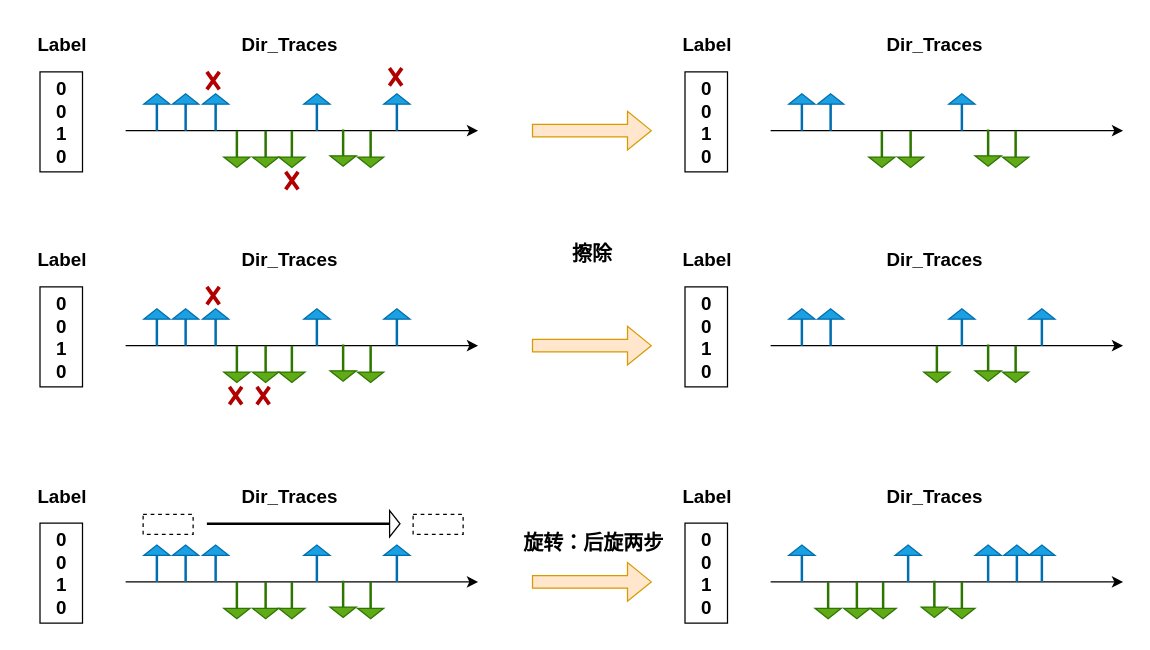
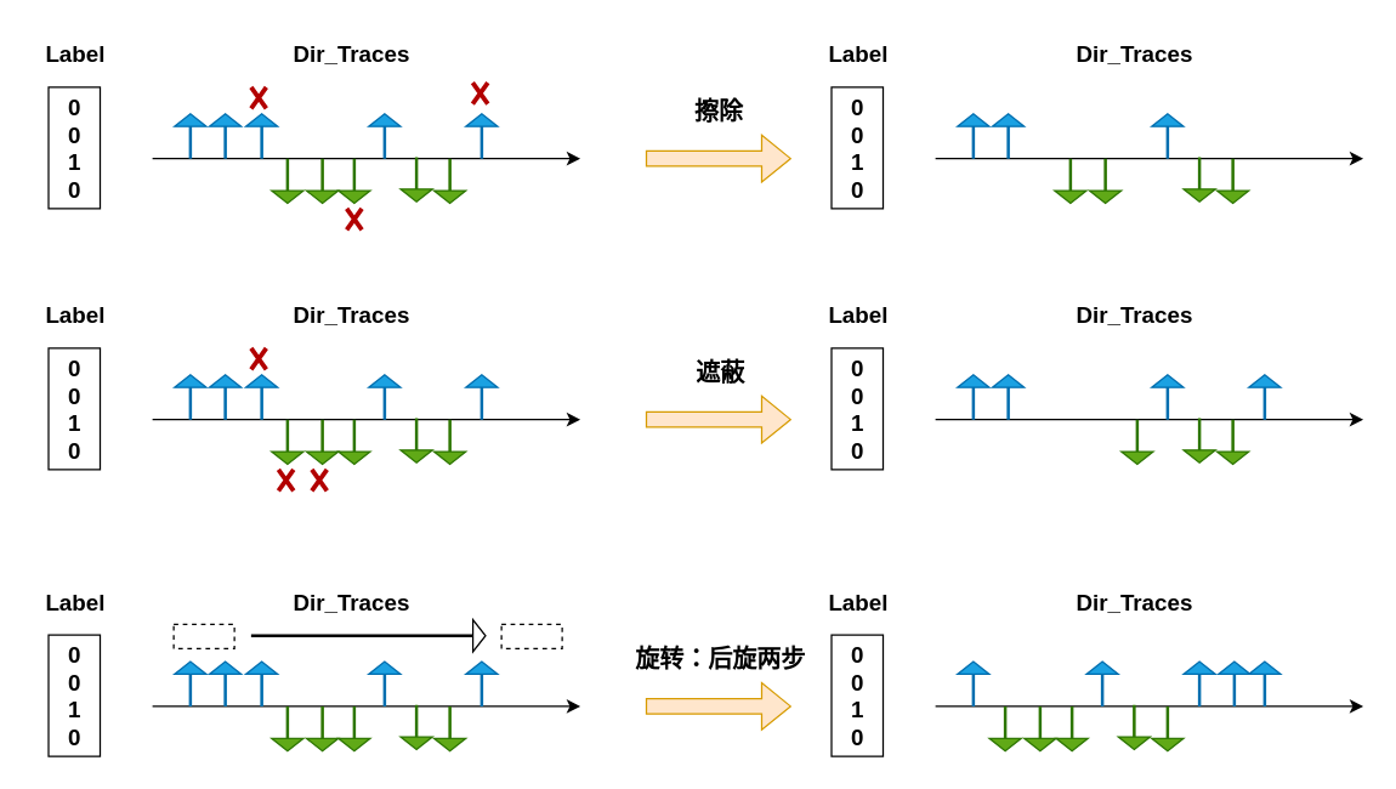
- <mxCell id="4" value="&lt;font style=&quot;font-size: 16px;&quot;&gt;&lt;b&gt;擦除&lt;/b&gt;&lt;/font&gt;" style="text;html=1;align=center;verticalAlign=middle;resizable=0;points=[];autosize=1;strokeColor=none;fillColor=none;" vertex="1" parent="1"><mxGeometry x="448" y="187" width="50" height="32" as="geometry" /></mxCell>
+ <mxCell id="4" value="&lt;font style=&quot;font-size: 16px;&quot;&gt;&lt;b&gt;擦除&lt;/b&gt;&lt;/font&gt;" style="text;html=1;align=center;verticalAlign=middle;resizable=0;points=[];autosize=1;strokeColor=none;fillColor=none;" vertex="1" parent="1"><mxGeometry x="448" y="57" width="50" height="32" as="geometry" /></mxCell>
+ <mxCell id="34" value="&lt;font style=&quot;font-size: 16px;&quot;&gt;&lt;b&gt;遮蔽&lt;/b&gt;&lt;/font&gt;" style="text;html=1;align=center;verticalAlign=middle;resizable=0;points=[];autosize=1;strokeColor=none;fillColor=none;" vertex="1" parent="1"><mxGeometry x="449" y="229" width="50" height="32" as="geometry" /></mxCell>
